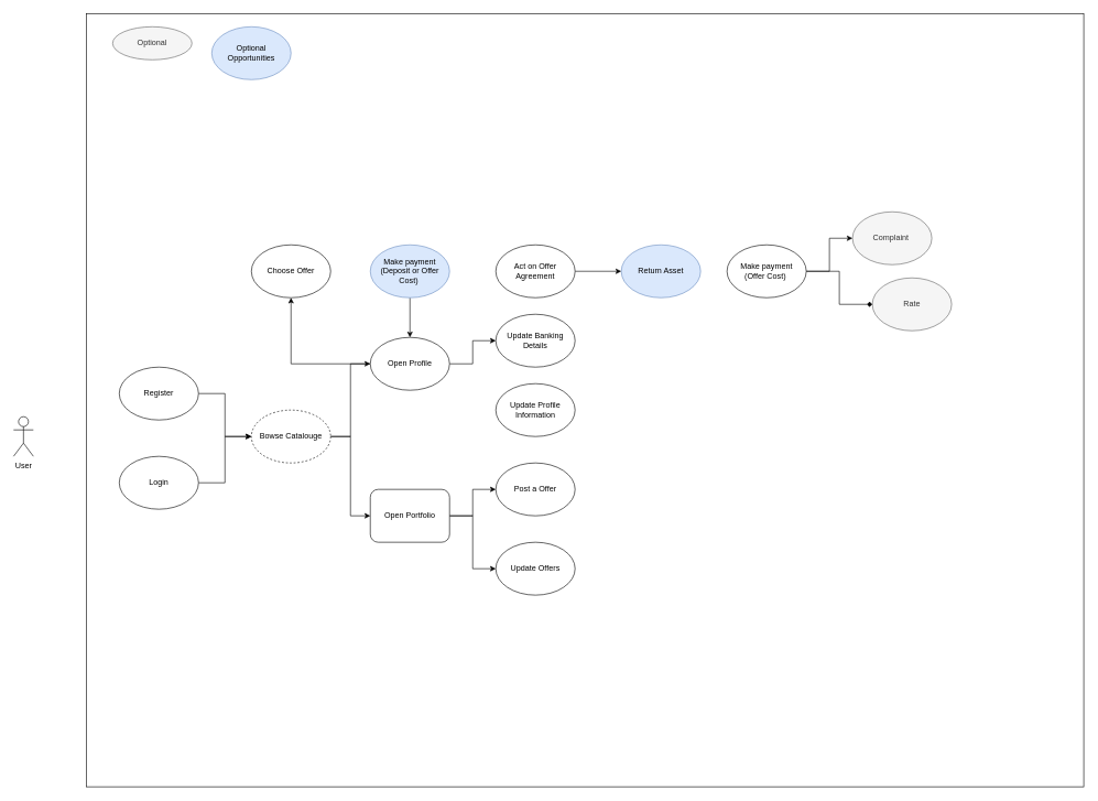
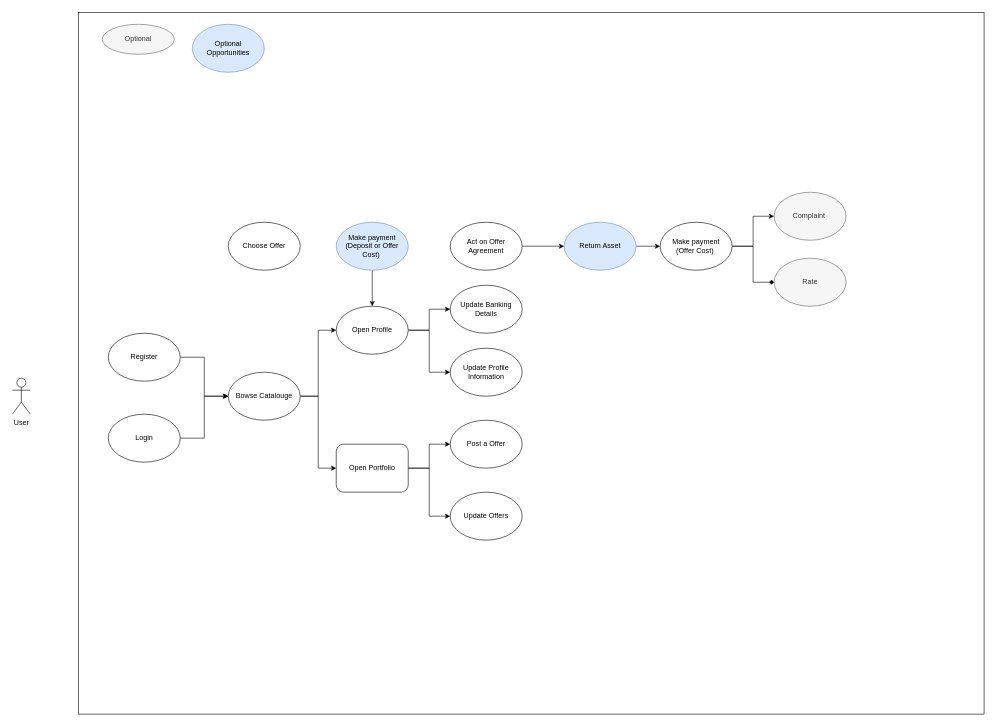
+ <mxCell id="9" style="edgeStyle=orthogonalEdgeStyle;rounded=0;orthogonalLoop=1;jettySize=auto;html=1;" edge="1" parent="1" source="10" target="17"><mxGeometry relative="1" as="geometry" /></mxCell>
- <mxCell id="11" value="Rate" style="ellipse;whiteSpace=wrap;html=1;fillColor=#f5f5f5;fontColor=#333333;strokeColor=#666666;" parent="1" vertex="1"><mxGeometry x="1320" y="420" width="120" height="80" as="geometry" /></mxCell>
+ <mxCell id="11" value="Rate" style="ellipse;whiteSpace=wrap;html=1;fillColor=#f5f5f5;fontColor=#333333;strokeColor=#666666;" parent="1" vertex="1"><mxGeometry x="1290" y="430" width="120" height="80" as="geometry" /></mxCell>
- <mxCell id="19" style="edgeStyle=orthogonalEdgeStyle;rounded=0;orthogonalLoop=1;jettySize=auto;html=1;" edge="1" parent="1" source="20" target="4"><mxGeometry relative="1" as="geometry" /></mxCell>
+ <mxCell id="19" style="edgeStyle=orthogonalEdgeStyle;rounded=0;orthogonalLoop=1;jettySize=auto;html=1;" edge="1" parent="1" source="20" target="24"><mxGeometry relative="1" as="geometry" /></mxCell>
- <mxCell id="33" value="Bowse Catalouge" style="ellipse;whiteSpace=wrap;html=1;dashed=1;" vertex="1" parent="1"><mxGeometry x="380" y="620" width="120" height="80" as="geometry" /></mxCell>
+ <mxCell id="33" value="Bowse Catalouge" style="ellipse;whiteSpace=wrap;html=1;" vertex="1" parent="1"><mxGeometry x="380" y="620" width="120" height="80" as="geometry" /></mxCell>
